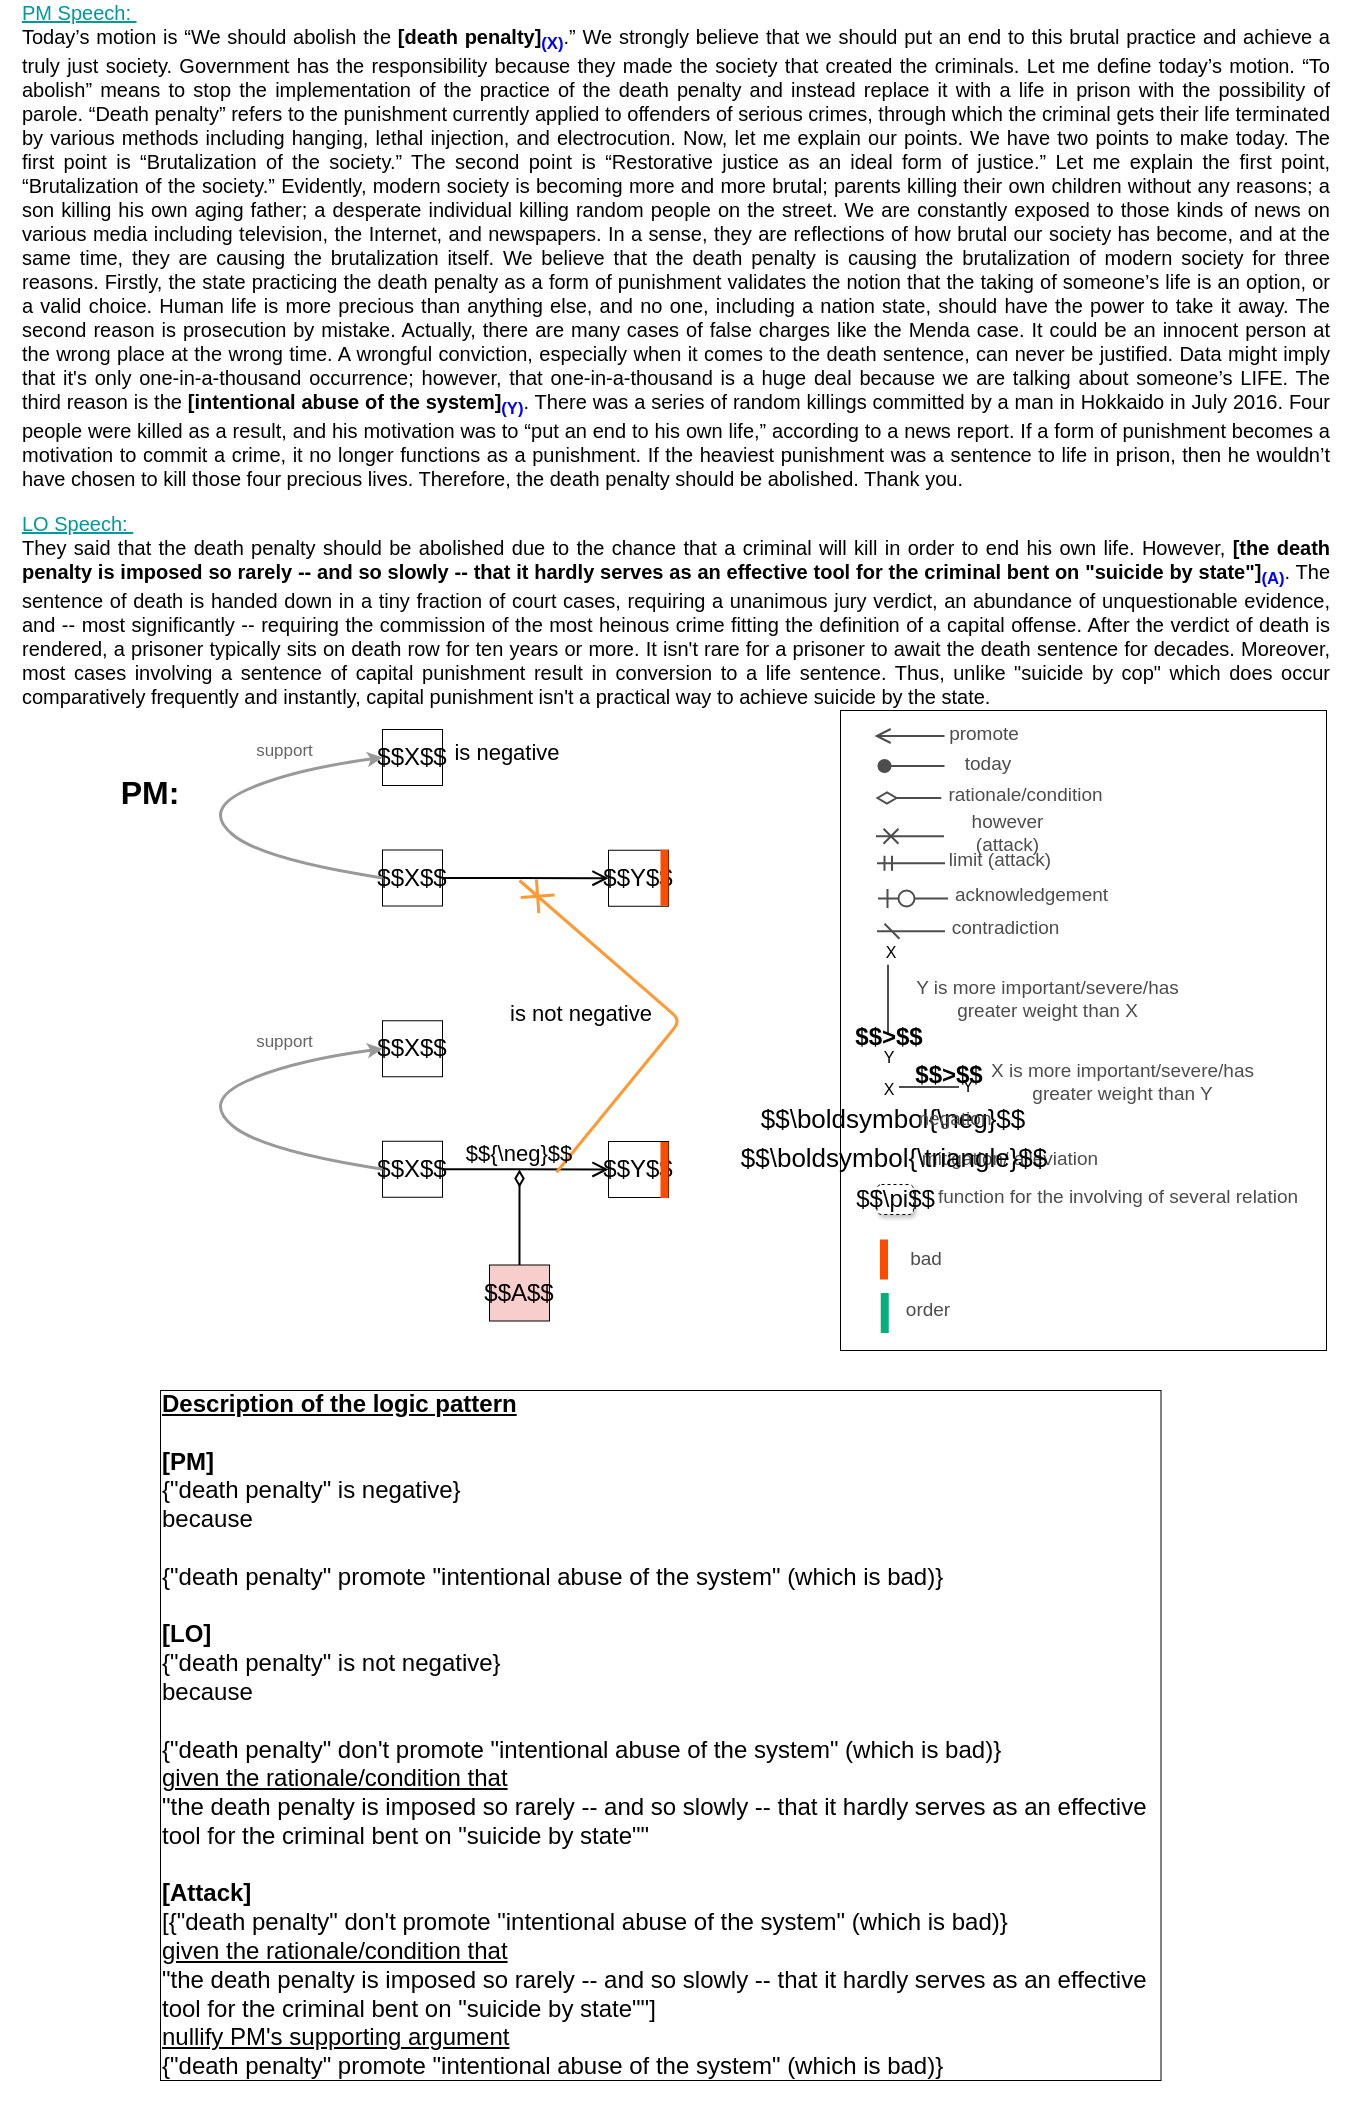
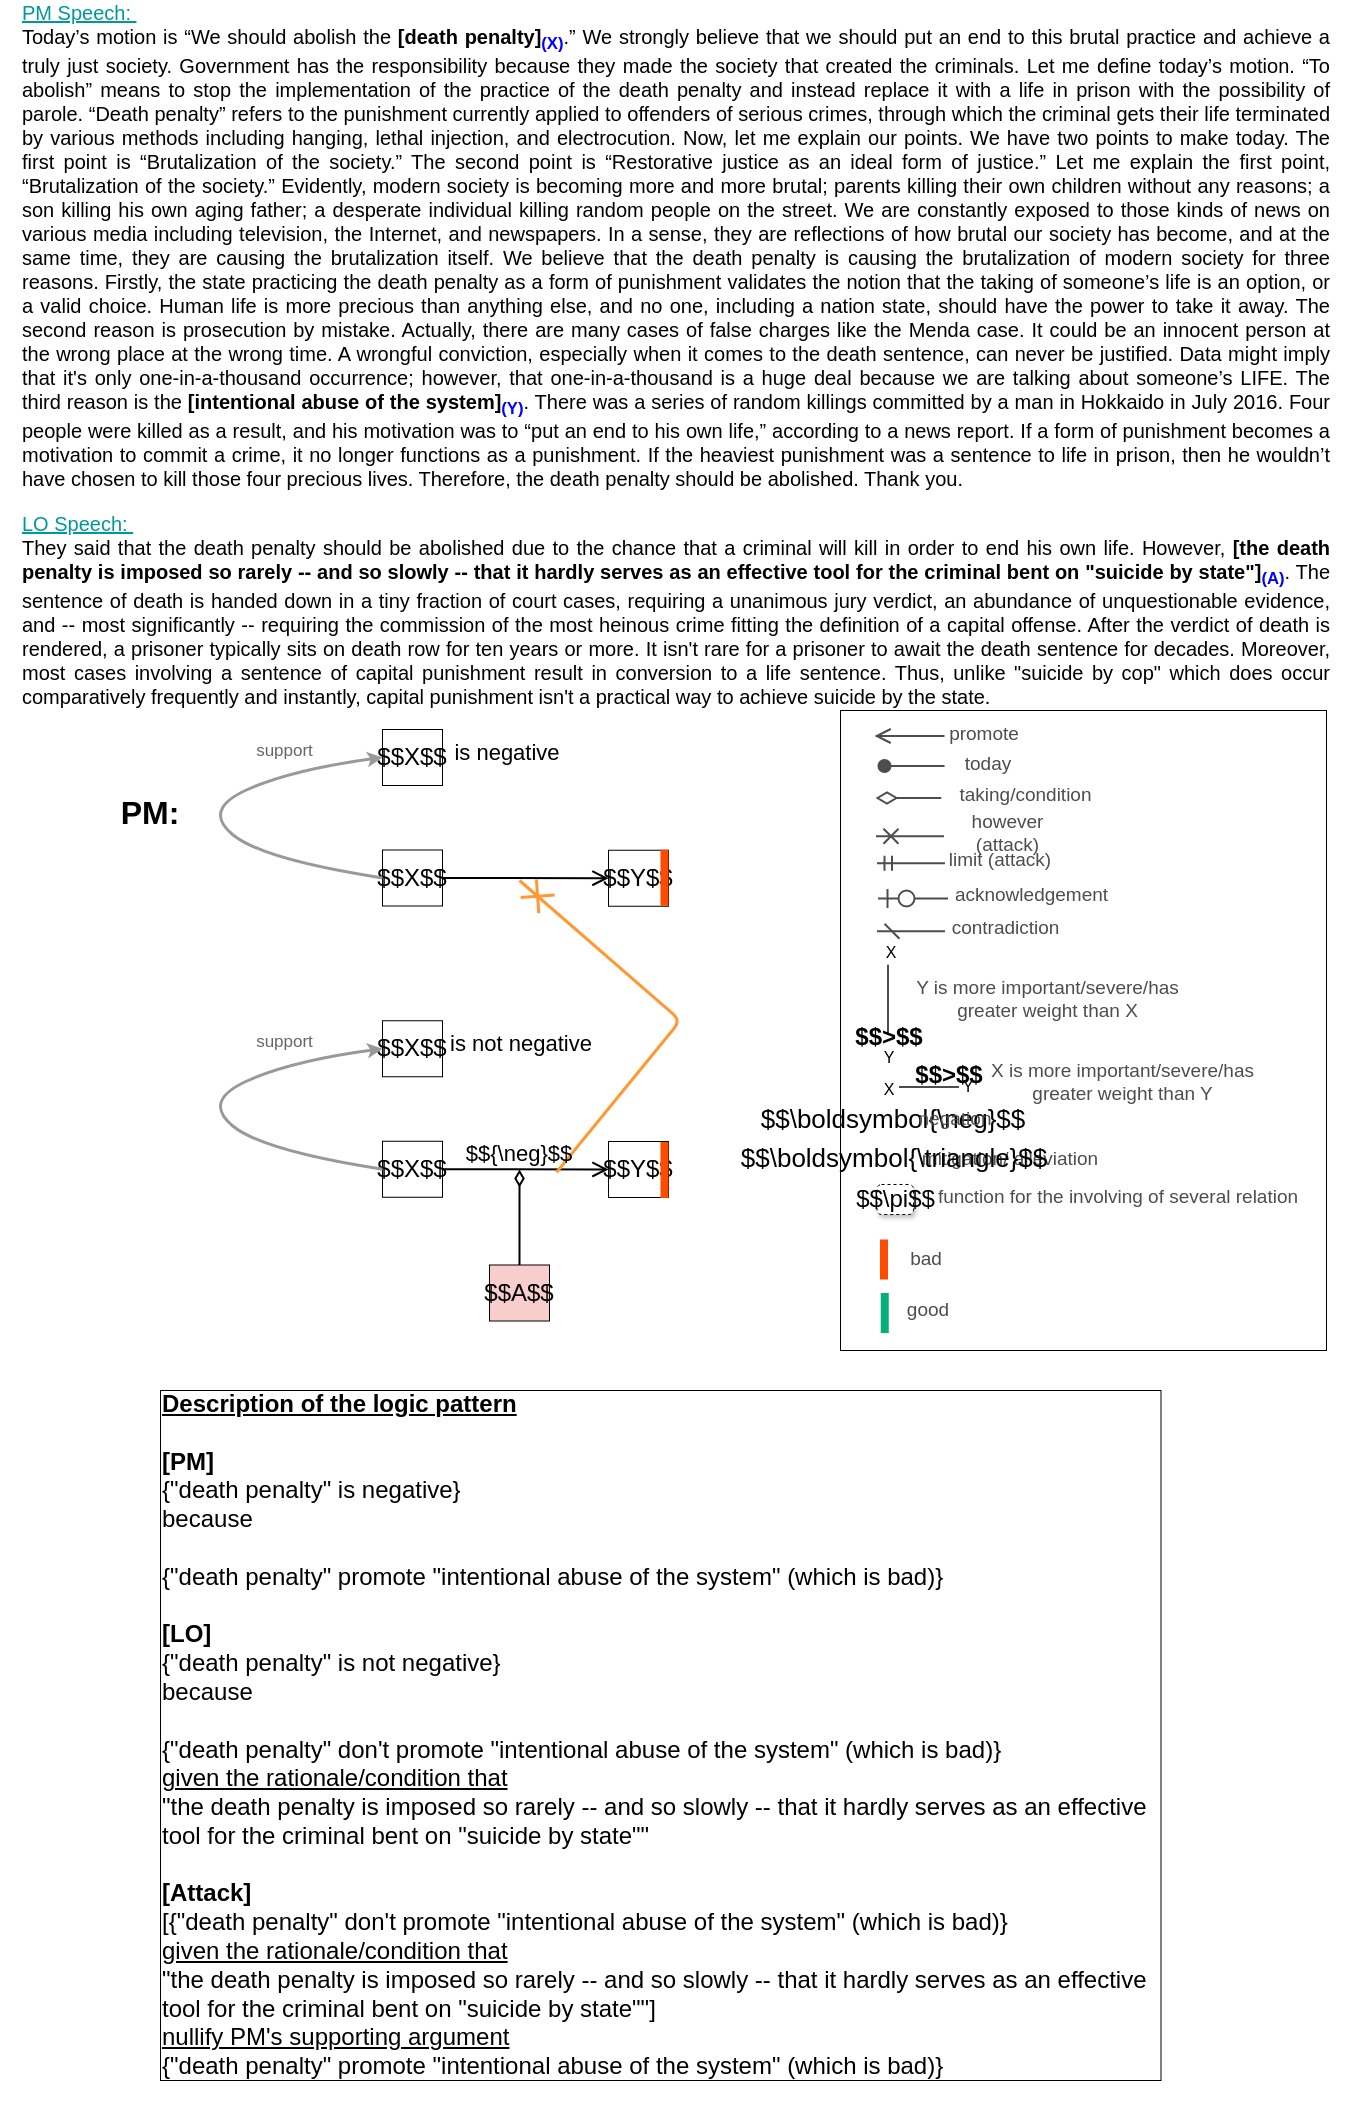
- <mxCell id="4" value="&lt;font size=&quot;1&quot;&gt;&lt;b style=&quot;font-size: 32px&quot;&gt;PM:&lt;/b&gt;&lt;/font&gt;" style="text;html=1;strokeColor=none;fillColor=none;align=center;verticalAlign=middle;whiteSpace=wrap;rounded=0;" parent="1" vertex="1"><mxGeometry x="110" y="643" width="80" height="40" as="geometry" /></mxCell>
+ <mxCell id="4" value="&lt;font size=&quot;1&quot;&gt;&lt;b style=&quot;font-size: 32px&quot;&gt;PM:&lt;/b&gt;&lt;/font&gt;" style="text;html=1;strokeColor=none;fillColor=none;align=center;verticalAlign=middle;whiteSpace=wrap;rounded=0;" parent="1" vertex="1"><mxGeometry x="110" y="663" width="80" height="40" as="geometry" /></mxCell>
- <mxCell id="36" value="&lt;font style=&quot;font-size: 19px&quot;&gt;rationale/condition&lt;/font&gt;" style="text;html=1;strokeColor=none;fillColor=none;align=center;verticalAlign=middle;whiteSpace=wrap;rounded=0;fontColor=#4D4D4D;" parent="1" vertex="1"><mxGeometry x="940" y="647.5" width="171" height="34" as="geometry" /></mxCell>
+ <mxCell id="36" value="&lt;font style=&quot;font-size: 19px&quot;&gt;taking/condition&lt;/font&gt;" style="text;html=1;strokeColor=none;fillColor=none;align=center;verticalAlign=middle;whiteSpace=wrap;rounded=0;fontColor=#4D4D4D;" parent="1" vertex="1"><mxGeometry x="940" y="647.5" width="171" height="34" as="geometry" /></mxCell>
- <mxCell id="14" value="&lt;font style=&quot;font-size: 22px&quot;&gt;is not negative&lt;/font&gt;" style="text;html=1;strokeColor=none;fillColor=none;align=center;verticalAlign=middle;whiteSpace=wrap;rounded=0;" parent="1" vertex="1"><mxGeometry x="507" y="866.75" width="148" height="35" as="geometry" /></mxCell>
+ <mxCell id="14" value="&lt;font style=&quot;font-size: 22px&quot;&gt;is not negative&lt;/font&gt;" style="text;html=1;strokeColor=none;fillColor=none;align=center;verticalAlign=middle;whiteSpace=wrap;rounded=0;" parent="1" vertex="1"><mxGeometry x="447" y="896.75" width="148" height="35" as="geometry" /></mxCell>
- <mxCell id="48" value="&lt;span style=&quot;font-size: 19px&quot;&gt;order&lt;/span&gt;" style="text;html=1;strokeColor=none;fillColor=none;align=center;verticalAlign=middle;whiteSpace=wrap;rounded=0;fontColor=#4D4D4D;" parent="1" vertex="1"><mxGeometry x="887.5" y="1162.5" width="80" height="34" as="geometry" /></mxCell>
+ <mxCell id="48" value="&lt;span style=&quot;font-size: 19px&quot;&gt;good&lt;/span&gt;" style="text;html=1;strokeColor=none;fillColor=none;align=center;verticalAlign=middle;whiteSpace=wrap;rounded=0;fontColor=#4D4D4D;" parent="1" vertex="1"><mxGeometry x="887.5" y="1162.5" width="80" height="34" as="geometry" /></mxCell>
